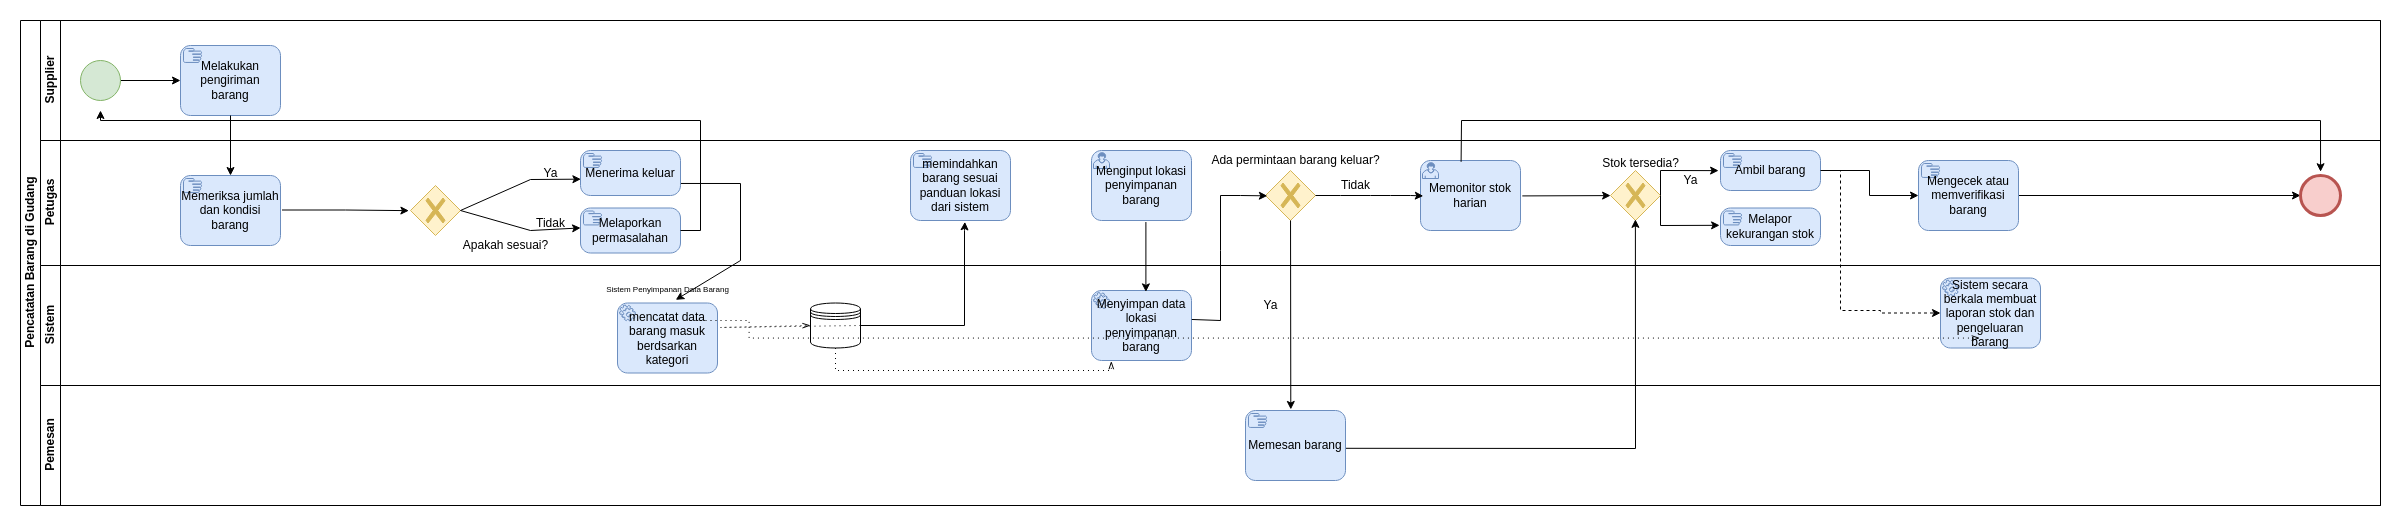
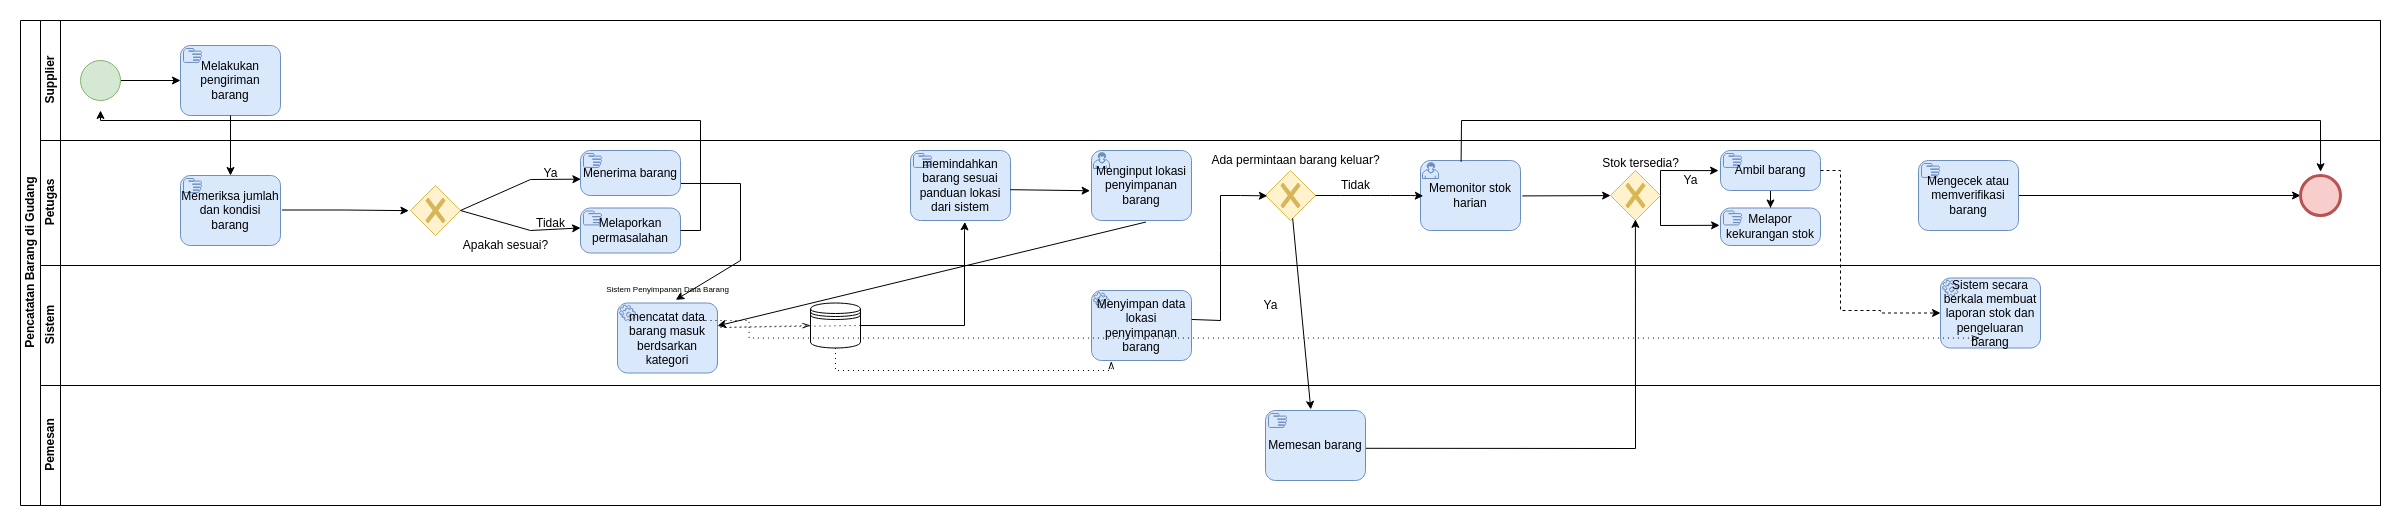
- <mxCell id="15" value="Menerima keluar" style="points=[[0.25,0,0],[0.5,0,0],[0.75,0,0],[1,0.25,0],[1,0.5,0],[1,0.75,0],[0.75,1,0],[0.5,1,0],[0.25,1,0],[0,0.75,0],[0,0.5,0],[0,0.25,0]];shape=mxgraph.bpmn.task;whiteSpace=wrap;rectStyle=rounded;size=10;html=1;container=1;expand=0;collapsible=0;taskMarker=manual;fillColor=#dae8fc;strokeColor=#6c8ebf;" parent="7" vertex="1"><mxGeometry x="540" y="10" width="100" height="45" as="geometry" /></mxCell>
+ <mxCell id="15" value="Menerima barang" style="points=[[0.25,0,0],[0.5,0,0],[0.75,0,0],[1,0.25,0],[1,0.5,0],[1,0.75,0],[0.75,1,0],[0.5,1,0],[0.25,1,0],[0,0.75,0],[0,0.5,0],[0,0.25,0]];shape=mxgraph.bpmn.task;whiteSpace=wrap;rectStyle=rounded;size=10;html=1;container=1;expand=0;collapsible=0;taskMarker=manual;fillColor=#dae8fc;strokeColor=#6c8ebf;" parent="7" vertex="1"><mxGeometry x="540" y="10" width="100" height="45" as="geometry" /></mxCell>
+ <mxCell id="19" value="" style="endArrow=classic;html=1;rounded=0;exitX=0.998;exitY=0.56;exitDx=0;exitDy=0;exitPerimeter=0;entryX=-0.014;entryY=0.575;entryDx=0;entryDy=0;entryPerimeter=0;" parent="7" source="17" target="18" edge="1"><mxGeometry width="50" height="50" relative="1" as="geometry"><mxPoint x="970" y="50" as="sourcePoint" /><mxPoint x="1020" as="targetPoint" /></mxGeometry></mxCell>
- <mxCell id="27" value="" style="edgeStyle=orthogonalEdgeStyle;rounded=0;orthogonalLoop=1;jettySize=auto;html=1;" parent="7" source="28" target="34" edge="1"><mxGeometry relative="1" as="geometry" /></mxCell>
+ <mxCell id="27" value="" style="edgeStyle=orthogonalEdgeStyle;rounded=0;orthogonalLoop=1;jettySize=auto;html=1;" parent="7" source="28" target="31" edge="1"><mxGeometry relative="1" as="geometry" /></mxCell>
- <mxCell id="50" value="" style="endArrow=classic;html=1;rounded=0;exitX=0.544;exitY=1.022;exitDx=0;exitDy=0;exitPerimeter=0;entryX=0.544;entryY=0.02;entryDx=0;entryDy=0;entryPerimeter=0;" parent="2" source="18" target="41" edge="1"><mxGeometry width="50" height="50" relative="1" as="geometry"><mxPoint x="1200" y="310" as="sourcePoint" /><mxPoint x="1250" y="260" as="targetPoint" /></mxGeometry></mxCell>
+ <mxCell id="50" value="" style="endArrow=classic;html=1;rounded=0;exitX=0.544;exitY=1.022;exitDx=0;exitDy=0;exitPerimeter=0;" parent="2" source="18" target="44" edge="1"><mxGeometry width="50" height="50" relative="1" as="geometry"><mxPoint x="1200" y="310" as="sourcePoint" /><mxPoint x="1250" y="260" as="targetPoint" /></mxGeometry></mxCell>
- <mxCell id="48" value="Memesan barang" style="points=[[0.25,0,0],[0.5,0,0],[0.75,0,0],[1,0.25,0],[1,0.5,0],[1,0.75,0],[0.75,1,0],[0.5,1,0],[0.25,1,0],[0,0.75,0],[0,0.5,0],[0,0.25,0]];shape=mxgraph.bpmn.task;whiteSpace=wrap;rectStyle=rounded;size=10;html=1;container=1;expand=0;collapsible=0;taskMarker=manual;fillColor=#dae8fc;strokeColor=#6c8ebf;" parent="47" vertex="1"><mxGeometry x="1205" y="25" width="100" height="70" as="geometry" /></mxCell>
+ <mxCell id="48" value="Memesan barang" style="points=[[0.25,0,0],[0.5,0,0],[0.75,0,0],[1,0.25,0],[1,0.5,0],[1,0.75,0],[0.75,1,0],[0.5,1,0],[0.25,1,0],[0,0.75,0],[0,0.5,0],[0,0.25,0]];shape=mxgraph.bpmn.task;whiteSpace=wrap;rectStyle=rounded;size=10;html=1;container=1;expand=0;collapsible=0;taskMarker=manual;fillColor=#dae8fc;strokeColor=#6c8ebf;" parent="47" vertex="1"><mxGeometry x="1225" y="25" width="100" height="70" as="geometry" /></mxCell>
